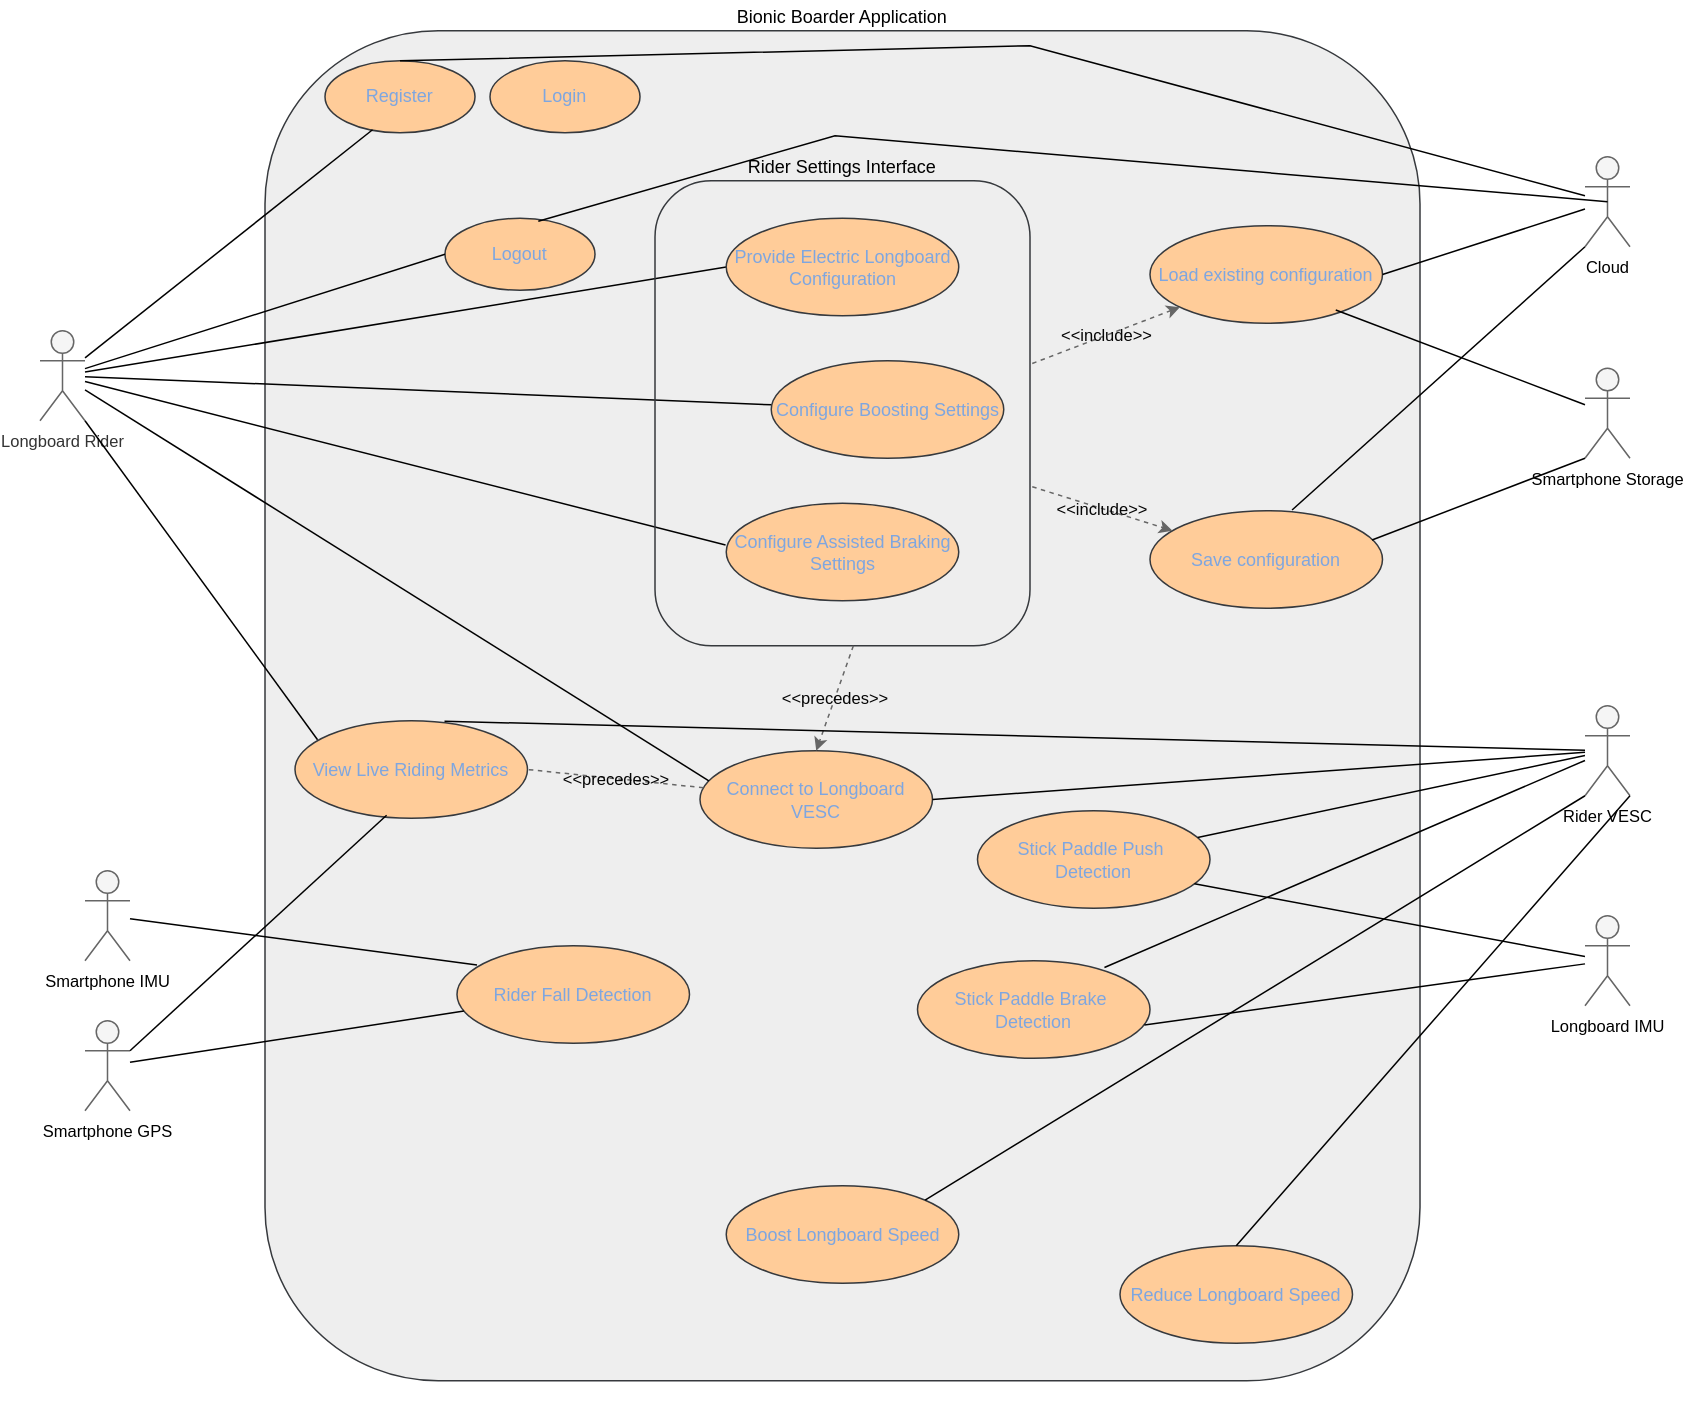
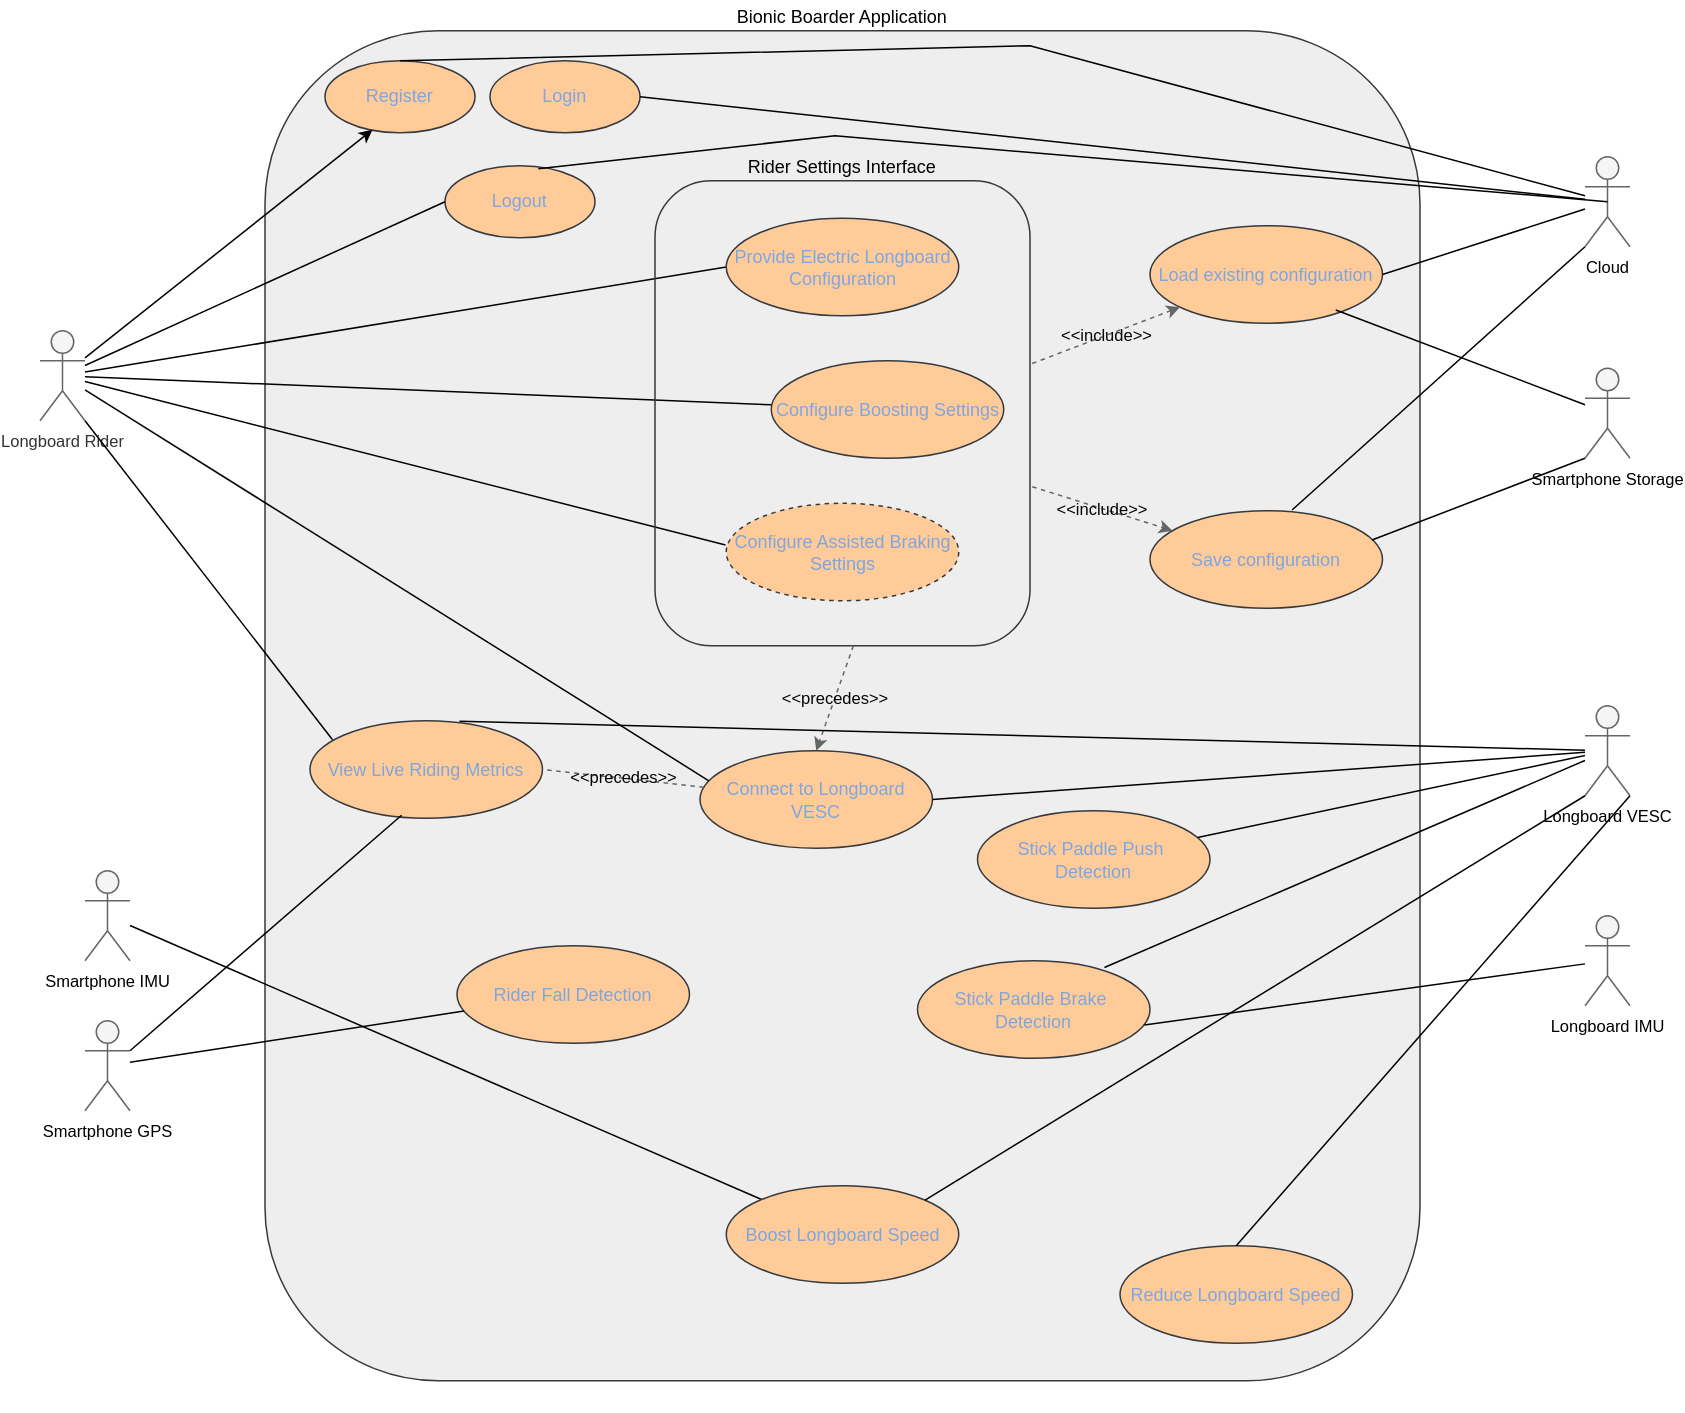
- <mxCell id="14" style="rounded=0;orthogonalLoop=1;jettySize=auto;html=1;strokeColor=#000000;endArrow=none;startFill=0;shadow=0;jumpStyle=none;entryX=0.317;entryY=0.958;entryDx=0;entryDy=0;entryPerimeter=0;" parent="1" source="4" target="9" edge="1"><mxGeometry relative="1" as="geometry"><mxPoint x="60" y="150" as="sourcePoint" /><mxPoint x="210" y="100" as="targetPoint" /></mxGeometry></mxCell>
+ <mxCell id="14" style="rounded=0;orthogonalLoop=1;jettySize=auto;html=1;strokeColor=#000000;endArrow=classic;startFill=0;shadow=0;jumpStyle=none;entryX=0.317;entryY=0.958;entryDx=0;entryDy=0;entryPerimeter=0;" parent="1" source="4" target="9" edge="1"><mxGeometry relative="1" as="geometry"><mxPoint x="60" y="150" as="sourcePoint" /><mxPoint x="210" y="100" as="targetPoint" /></mxGeometry></mxCell>
+ <mxCell id="38" style="rounded=0;orthogonalLoop=1;jettySize=auto;html=1;strokeColor=#000000;endArrow=none;startFill=0;shadow=0;jumpStyle=none;exitX=1;exitY=0.5;exitDx=0;exitDy=0;" edge="1" parent="1" source="10" target="31"><mxGeometry relative="1" as="geometry"><mxPoint x="1120" y="64" as="sourcePoint" /><mxPoint x="1255" y="20" as="targetPoint" /></mxGeometry></mxCell>
- <mxCell id="11" value="Logout" style="ellipse;whiteSpace=wrap;html=1;fillColor=#ffcc99;strokeColor=#36393d;fontColor=#7EA6E0;" parent="1" vertex="1"><mxGeometry x="290" y="145" width="100" height="48" as="geometry" /></mxCell>
+ <mxCell id="11" value="Logout" style="ellipse;whiteSpace=wrap;html=1;fillColor=#ffcc99;strokeColor=#36393d;fontColor=#7EA6E0;" parent="1" vertex="1"><mxGeometry x="290" y="110" width="100" height="48" as="geometry" /></mxCell>
- <mxCell id="26" value="Configure Assisted Braking Settings" style="ellipse;whiteSpace=wrap;html=1;fillColor=#ffcc99;strokeColor=#36393d;fontColor=#7EA6E0;" parent="1" vertex="1"><mxGeometry x="477.5" y="335" width="155" height="65" as="geometry" /></mxCell>
+ <mxCell id="26" value="Configure Assisted Braking Settings" style="ellipse;whiteSpace=wrap;html=1;fillColor=#ffcc99;strokeColor=#36393d;fontColor=#7EA6E0;dashed=1;" parent="1" vertex="1"><mxGeometry x="477.5" y="335" width="155" height="65" as="geometry" /></mxCell>
- <mxCell id="18" value="View Live Riding Metrics" style="ellipse;whiteSpace=wrap;html=1;fillColor=#ffcc99;strokeColor=#36393d;fontColor=#7EA6E0;" parent="1" vertex="1"><mxGeometry x="190" y="480" width="155" height="65" as="geometry" /></mxCell>
+ <mxCell id="18" value="View Live Riding Metrics" style="ellipse;whiteSpace=wrap;html=1;fillColor=#ffcc99;strokeColor=#36393d;fontColor=#7EA6E0;" parent="1" vertex="1"><mxGeometry x="200" y="480" width="155" height="65" as="geometry" /></mxCell>
- <mxCell id="28" value="&lt;div&gt;&lt;span style=&quot;font-size: 11px; background-color: transparent;&quot;&gt;Rider VESC&lt;/span&gt;&lt;/div&gt;" style="shape=umlActor;verticalLabelPosition=bottom;verticalAlign=top;html=1;outlineConnect=0;strokeColor=#666666;align=center;fontFamily=Helvetica;fontSize=12;fontColor=#000000;labelBackgroundColor=none;fillColor=#f5f5f5;horizontal=1;textShadow=0;" vertex="1" parent="1"><mxGeometry x="1050" y="470" width="30" height="60" as="geometry" /></mxCell>
+ <mxCell id="28" value="&lt;div&gt;&lt;span style=&quot;font-size: 11px; background-color: transparent;&quot;&gt;Longboard VESC&lt;/span&gt;&lt;/div&gt;" style="shape=umlActor;verticalLabelPosition=bottom;verticalAlign=top;html=1;outlineConnect=0;strokeColor=#666666;align=center;fontFamily=Helvetica;fontSize=12;fontColor=#000000;labelBackgroundColor=none;fillColor=#f5f5f5;horizontal=1;textShadow=0;" vertex="1" parent="1"><mxGeometry x="1050" y="470" width="30" height="60" as="geometry" /></mxCell>
- <mxCell id="49" style="rounded=0;orthogonalLoop=1;jettySize=auto;html=1;strokeColor=#000000;endArrow=none;startFill=0;shadow=0;jumpStyle=none;exitX=0.933;exitY=0.749;exitDx=0;exitDy=0;exitPerimeter=0;" edge="1" parent="1" source="42" target="40"><mxGeometry relative="1" as="geometry"><mxPoint x="852" y="600" as="sourcePoint" /><mxPoint x="1070" y="539" as="targetPoint" /></mxGeometry></mxCell>
- <mxCell id="47" style="rounded=0;orthogonalLoop=1;jettySize=auto;html=1;strokeColor=#000000;endArrow=none;startFill=0;shadow=0;jumpStyle=none;entryX=0.086;entryY=0.197;entryDx=0;entryDy=0;entryPerimeter=0;" edge="1" parent="1" source="41" target="44"><mxGeometry relative="1" as="geometry"><mxPoint x="90" y="718" as="sourcePoint" /><mxPoint x="313" y="684" as="targetPoint" /></mxGeometry></mxCell>
+ <mxCell id="47" style="rounded=0;orthogonalLoop=1;jettySize=auto;html=1;strokeColor=#000000;endArrow=none;startFill=0;shadow=0;jumpStyle=none;" edge="1" parent="1" source="41" target="52"><mxGeometry relative="1" as="geometry"><mxPoint x="90" y="718" as="sourcePoint" /><mxPoint x="313" y="684" as="targetPoint" /></mxGeometry></mxCell>
